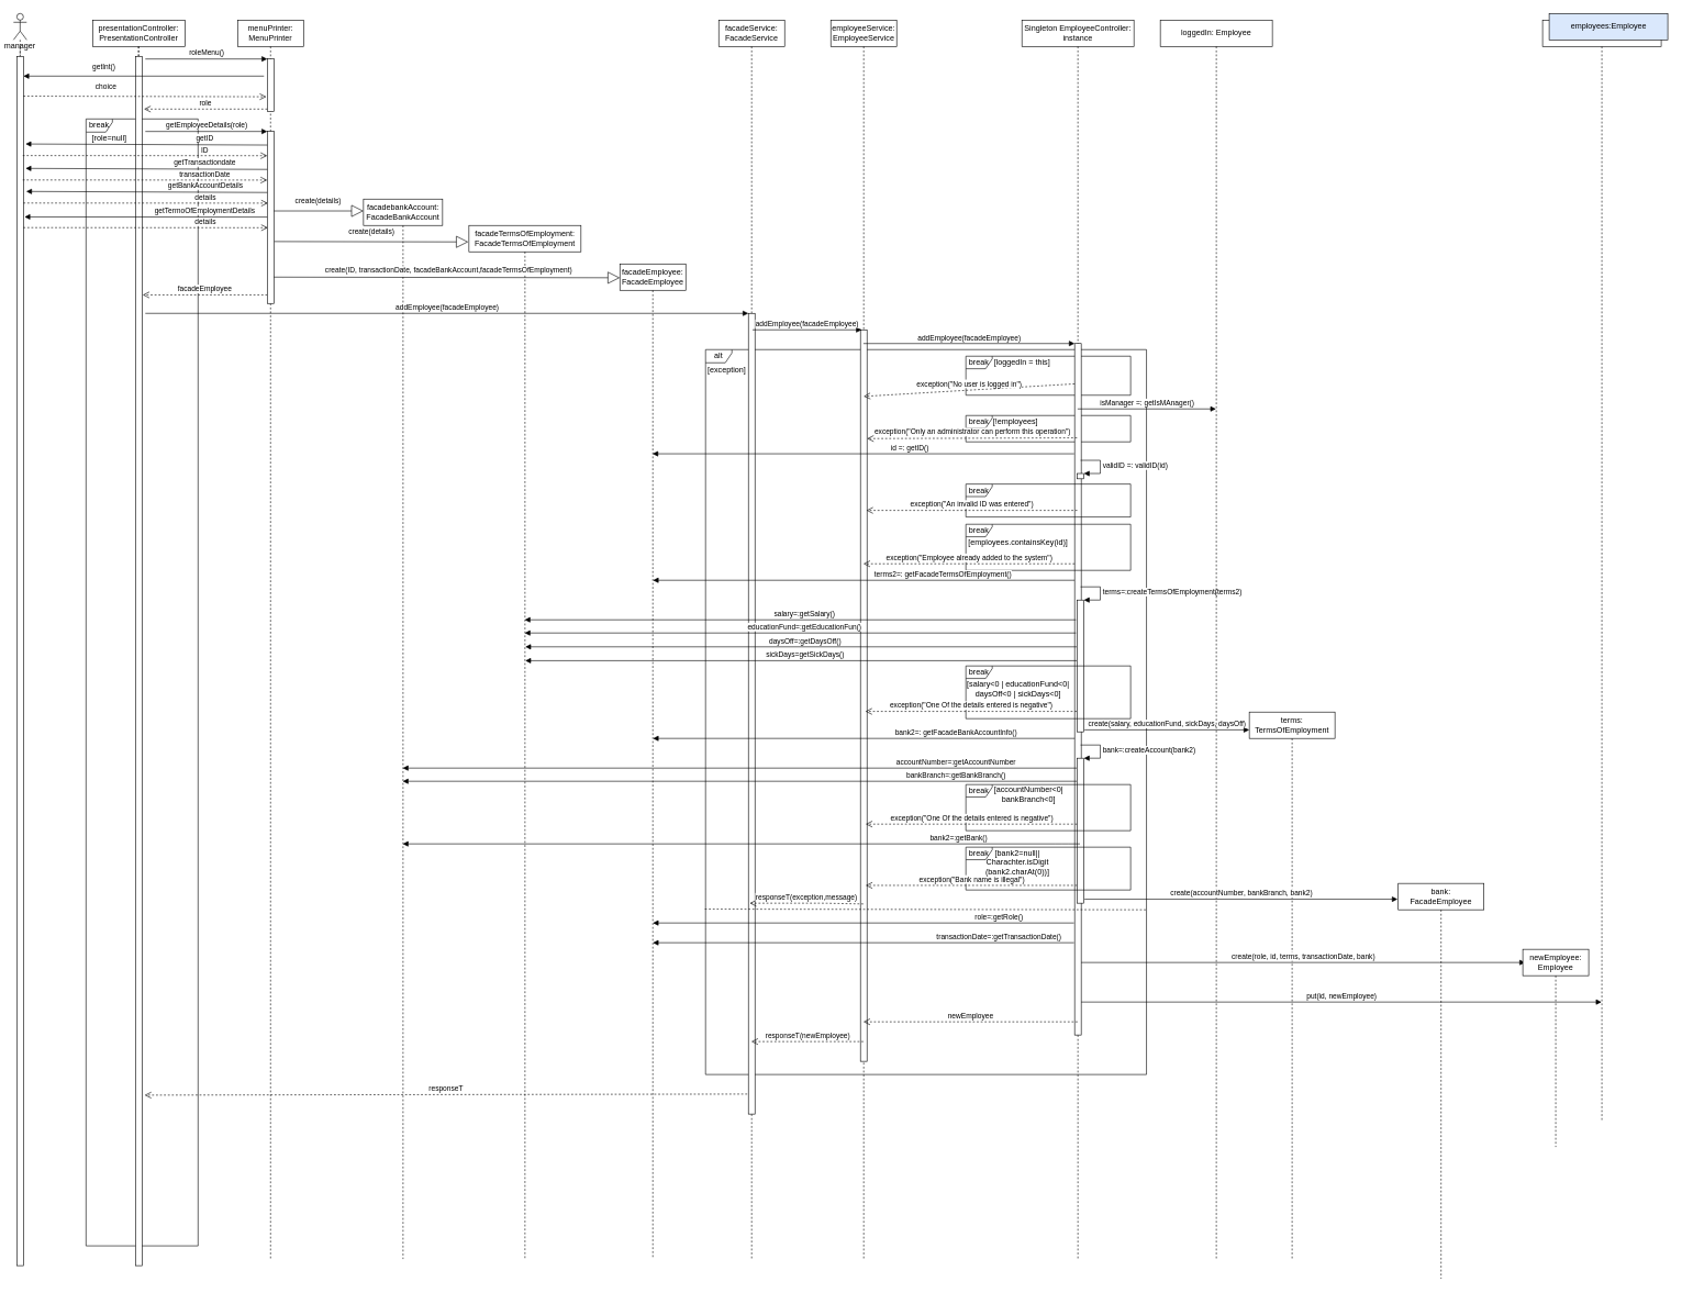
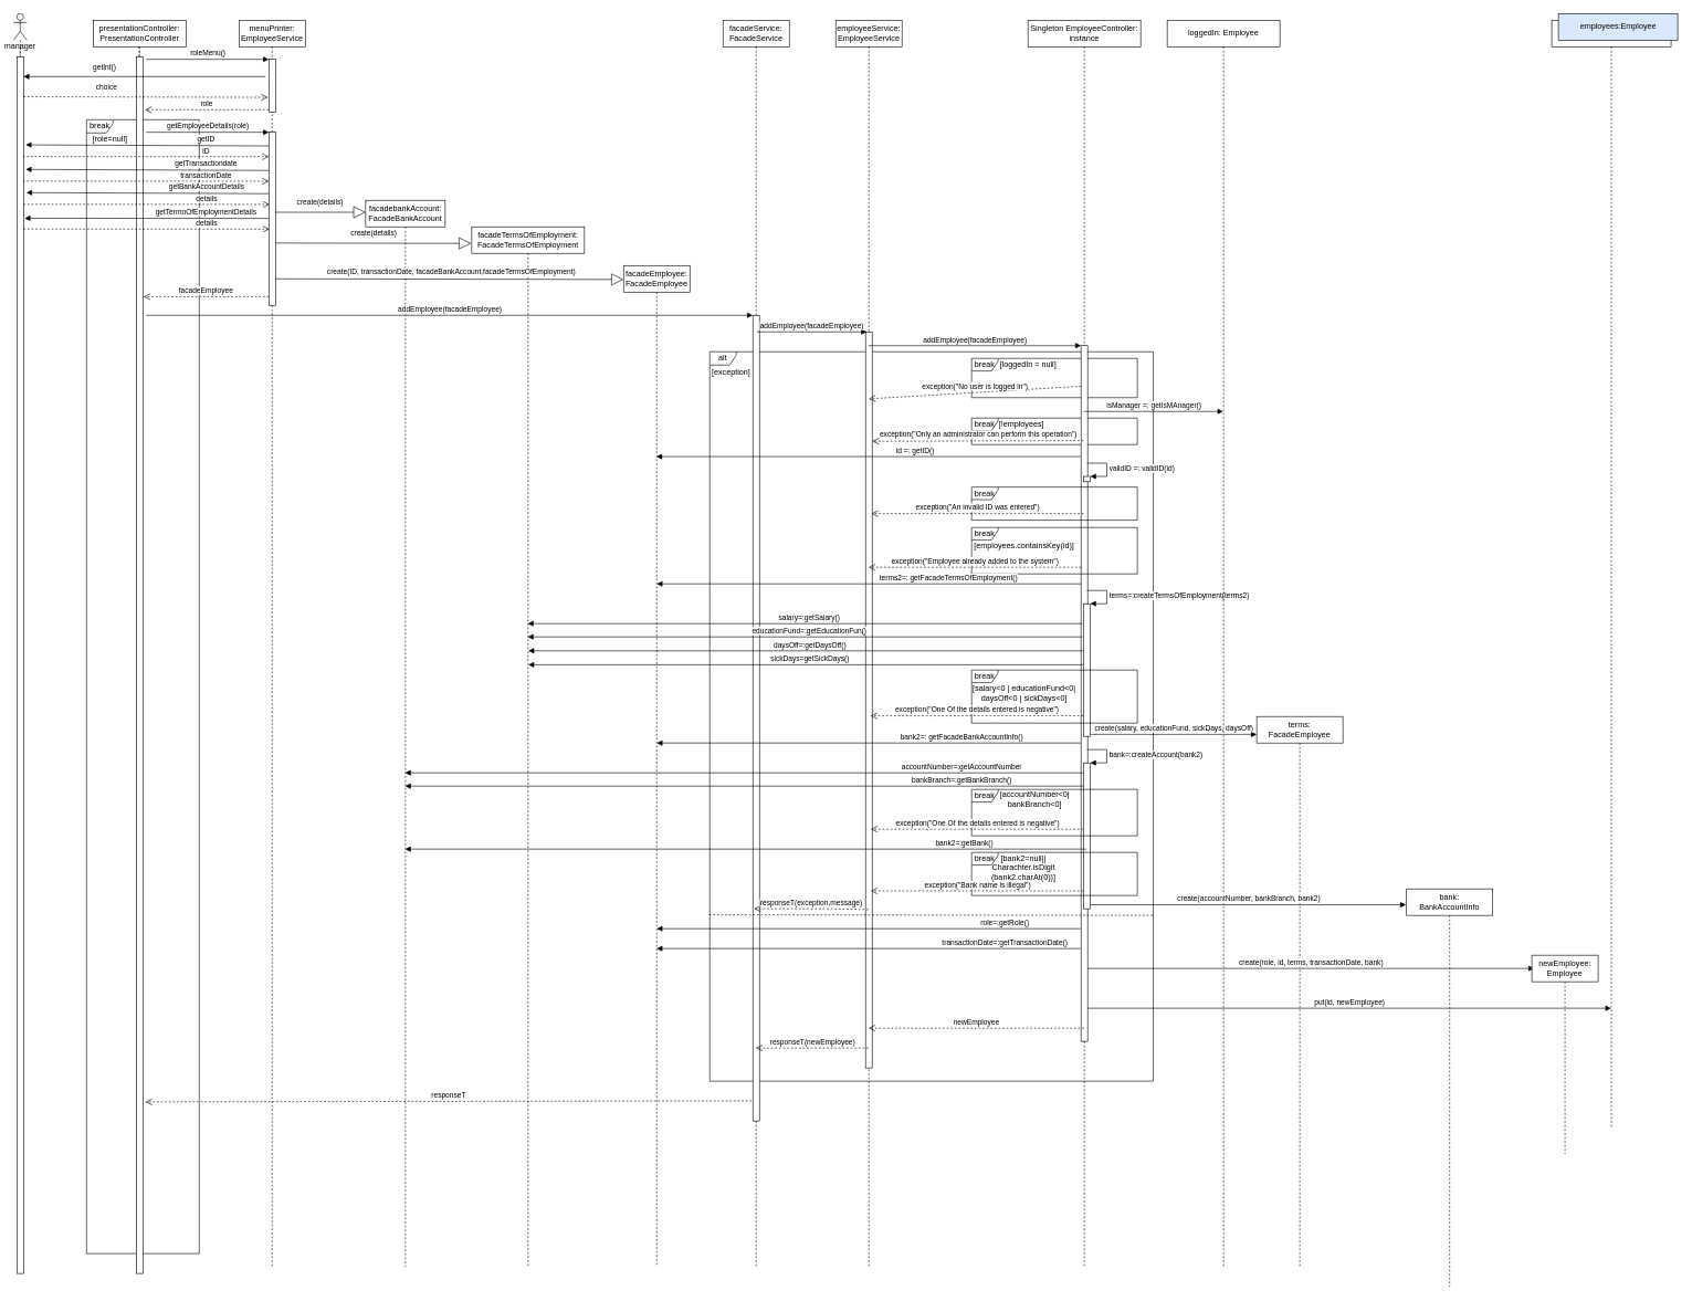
- <mxCell id="8" value="menuPrinter:&lt;br&gt;MenuPrinter" style="shape=umlLifeline;perimeter=lifelinePerimeter;whiteSpace=wrap;html=1;container=1;collapsible=0;recursiveResize=0;outlineConnect=0;" vertex="1" parent="1"><mxGeometry x="360" y="30" width="100" height="1880" as="geometry" /></mxCell>
+ <mxCell id="8" value="menuPrinter:&lt;br&gt;EmployeeService" style="shape=umlLifeline;perimeter=lifelinePerimeter;whiteSpace=wrap;html=1;container=1;collapsible=0;recursiveResize=0;outlineConnect=0;" vertex="1" parent="1"><mxGeometry x="360" y="30" width="100" height="1880" as="geometry" /></mxCell>
- <mxCell id="55" value="[loggedIn = this]" style="text;html=1;align=center;verticalAlign=middle;resizable=0;points=[];autosize=1;" vertex="1" parent="1"><mxGeometry x="1500" y="540" width="100" height="20" as="geometry" /></mxCell>
+ <mxCell id="55" value="[loggedIn = null]" style="text;html=1;align=center;verticalAlign=middle;resizable=0;points=[];autosize=1;" vertex="1" parent="1"><mxGeometry x="1500" y="540" width="100" height="20" as="geometry" /></mxCell>
- <mxCell id="62" value="terms:&lt;br&gt;TermsOfEmployment" style="shape=umlLifeline;perimeter=lifelinePerimeter;whiteSpace=wrap;html=1;container=1;collapsible=0;recursiveResize=0;outlineConnect=0;" vertex="1" parent="1"><mxGeometry x="1895" y="1080" width="130" height="830" as="geometry" /></mxCell>
+ <mxCell id="62" value="terms:&lt;br&gt;FacadeEmployee" style="shape=umlLifeline;perimeter=lifelinePerimeter;whiteSpace=wrap;html=1;container=1;collapsible=0;recursiveResize=0;outlineConnect=0;" vertex="1" parent="1"><mxGeometry x="1895" y="1080" width="130" height="830" as="geometry" /></mxCell>
- <mxCell id="90" value="bank:&lt;br&gt;FacadeEmployee" style="shape=umlLifeline;perimeter=lifelinePerimeter;whiteSpace=wrap;html=1;container=1;collapsible=0;recursiveResize=0;outlineConnect=0;" vertex="1" parent="1"><mxGeometry x="2121" y="1340" width="130" height="600" as="geometry" /></mxCell>
+ <mxCell id="90" value="bank:&lt;br&gt;BankAccountInfo" style="shape=umlLifeline;perimeter=lifelinePerimeter;whiteSpace=wrap;html=1;container=1;collapsible=0;recursiveResize=0;outlineConnect=0;" vertex="1" parent="1"><mxGeometry x="2121" y="1340" width="130" height="600" as="geometry" /></mxCell>
